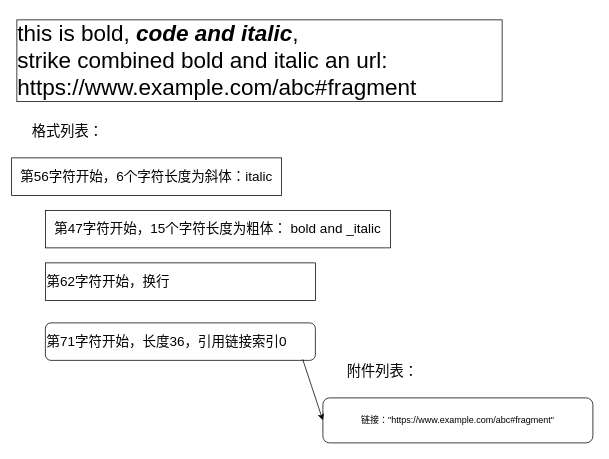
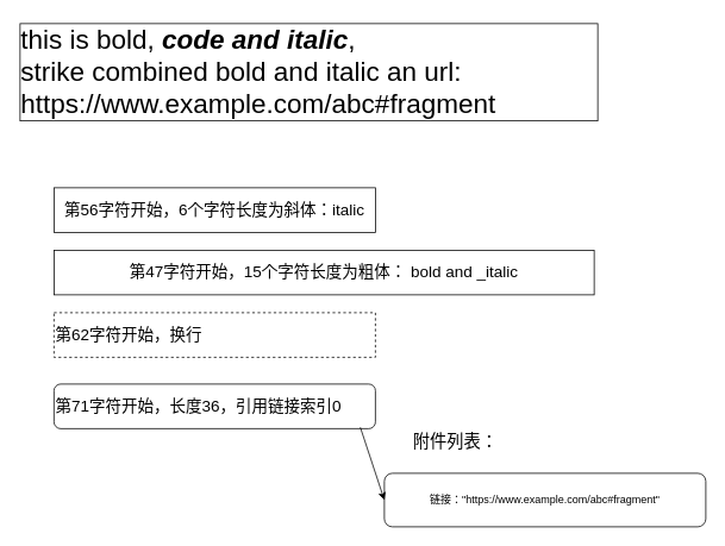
- <mxCell id="9" value="格式列表：" style="text;strokeColor=none;align=center;fillColor=none;html=1;verticalAlign=middle;whiteSpace=wrap;rounded=0;fontSize=19;" vertex="1" parent="1"><mxGeometry x="30" y="160" width="120" height="30" as="geometry" /></mxCell>
- <mxCell id="3" value="第56字符开始，6个字符长度为斜体：italic" style="rounded=0;whiteSpace=wrap;html=1;fontSize=18;" vertex="1" parent="1"><mxGeometry x="15" y="210" width="360" height="50" as="geometry" /></mxCell>
+ <mxCell id="3" value="第56字符开始，6个字符长度为斜体：italic" style="rounded=0;whiteSpace=wrap;html=1;fontSize=18;" vertex="1" parent="1"><mxGeometry x="60" y="210" width="360" height="50" as="geometry" /></mxCell>
- <mxCell id="4" value="第47字符开始，15个字符长度为粗体： bold and _italic" style="rounded=0;whiteSpace=wrap;html=1;fontSize=18;" vertex="1" parent="1"><mxGeometry x="60" y="280" width="460" height="50" as="geometry" /></mxCell>
+ <mxCell id="4" value="第47字符开始，15个字符长度为粗体： bold and _italic" style="rounded=0;whiteSpace=wrap;html=1;fontSize=18;" vertex="1" parent="1"><mxGeometry x="60" y="280" width="605" height="50" as="geometry" /></mxCell>
- <mxCell id="5" value="第62字符开始，换行" style="rounded=0;whiteSpace=wrap;html=1;fontSize=18;align=left;" vertex="1" parent="1"><mxGeometry x="60" y="350" width="360" height="50" as="geometry" /></mxCell>
+ <mxCell id="5" value="第62字符开始，换行" style="rounded=0;whiteSpace=wrap;html=1;fontSize=18;align=left;dashed=1;" vertex="1" parent="1"><mxGeometry x="60" y="350" width="360" height="50" as="geometry" /></mxCell>
